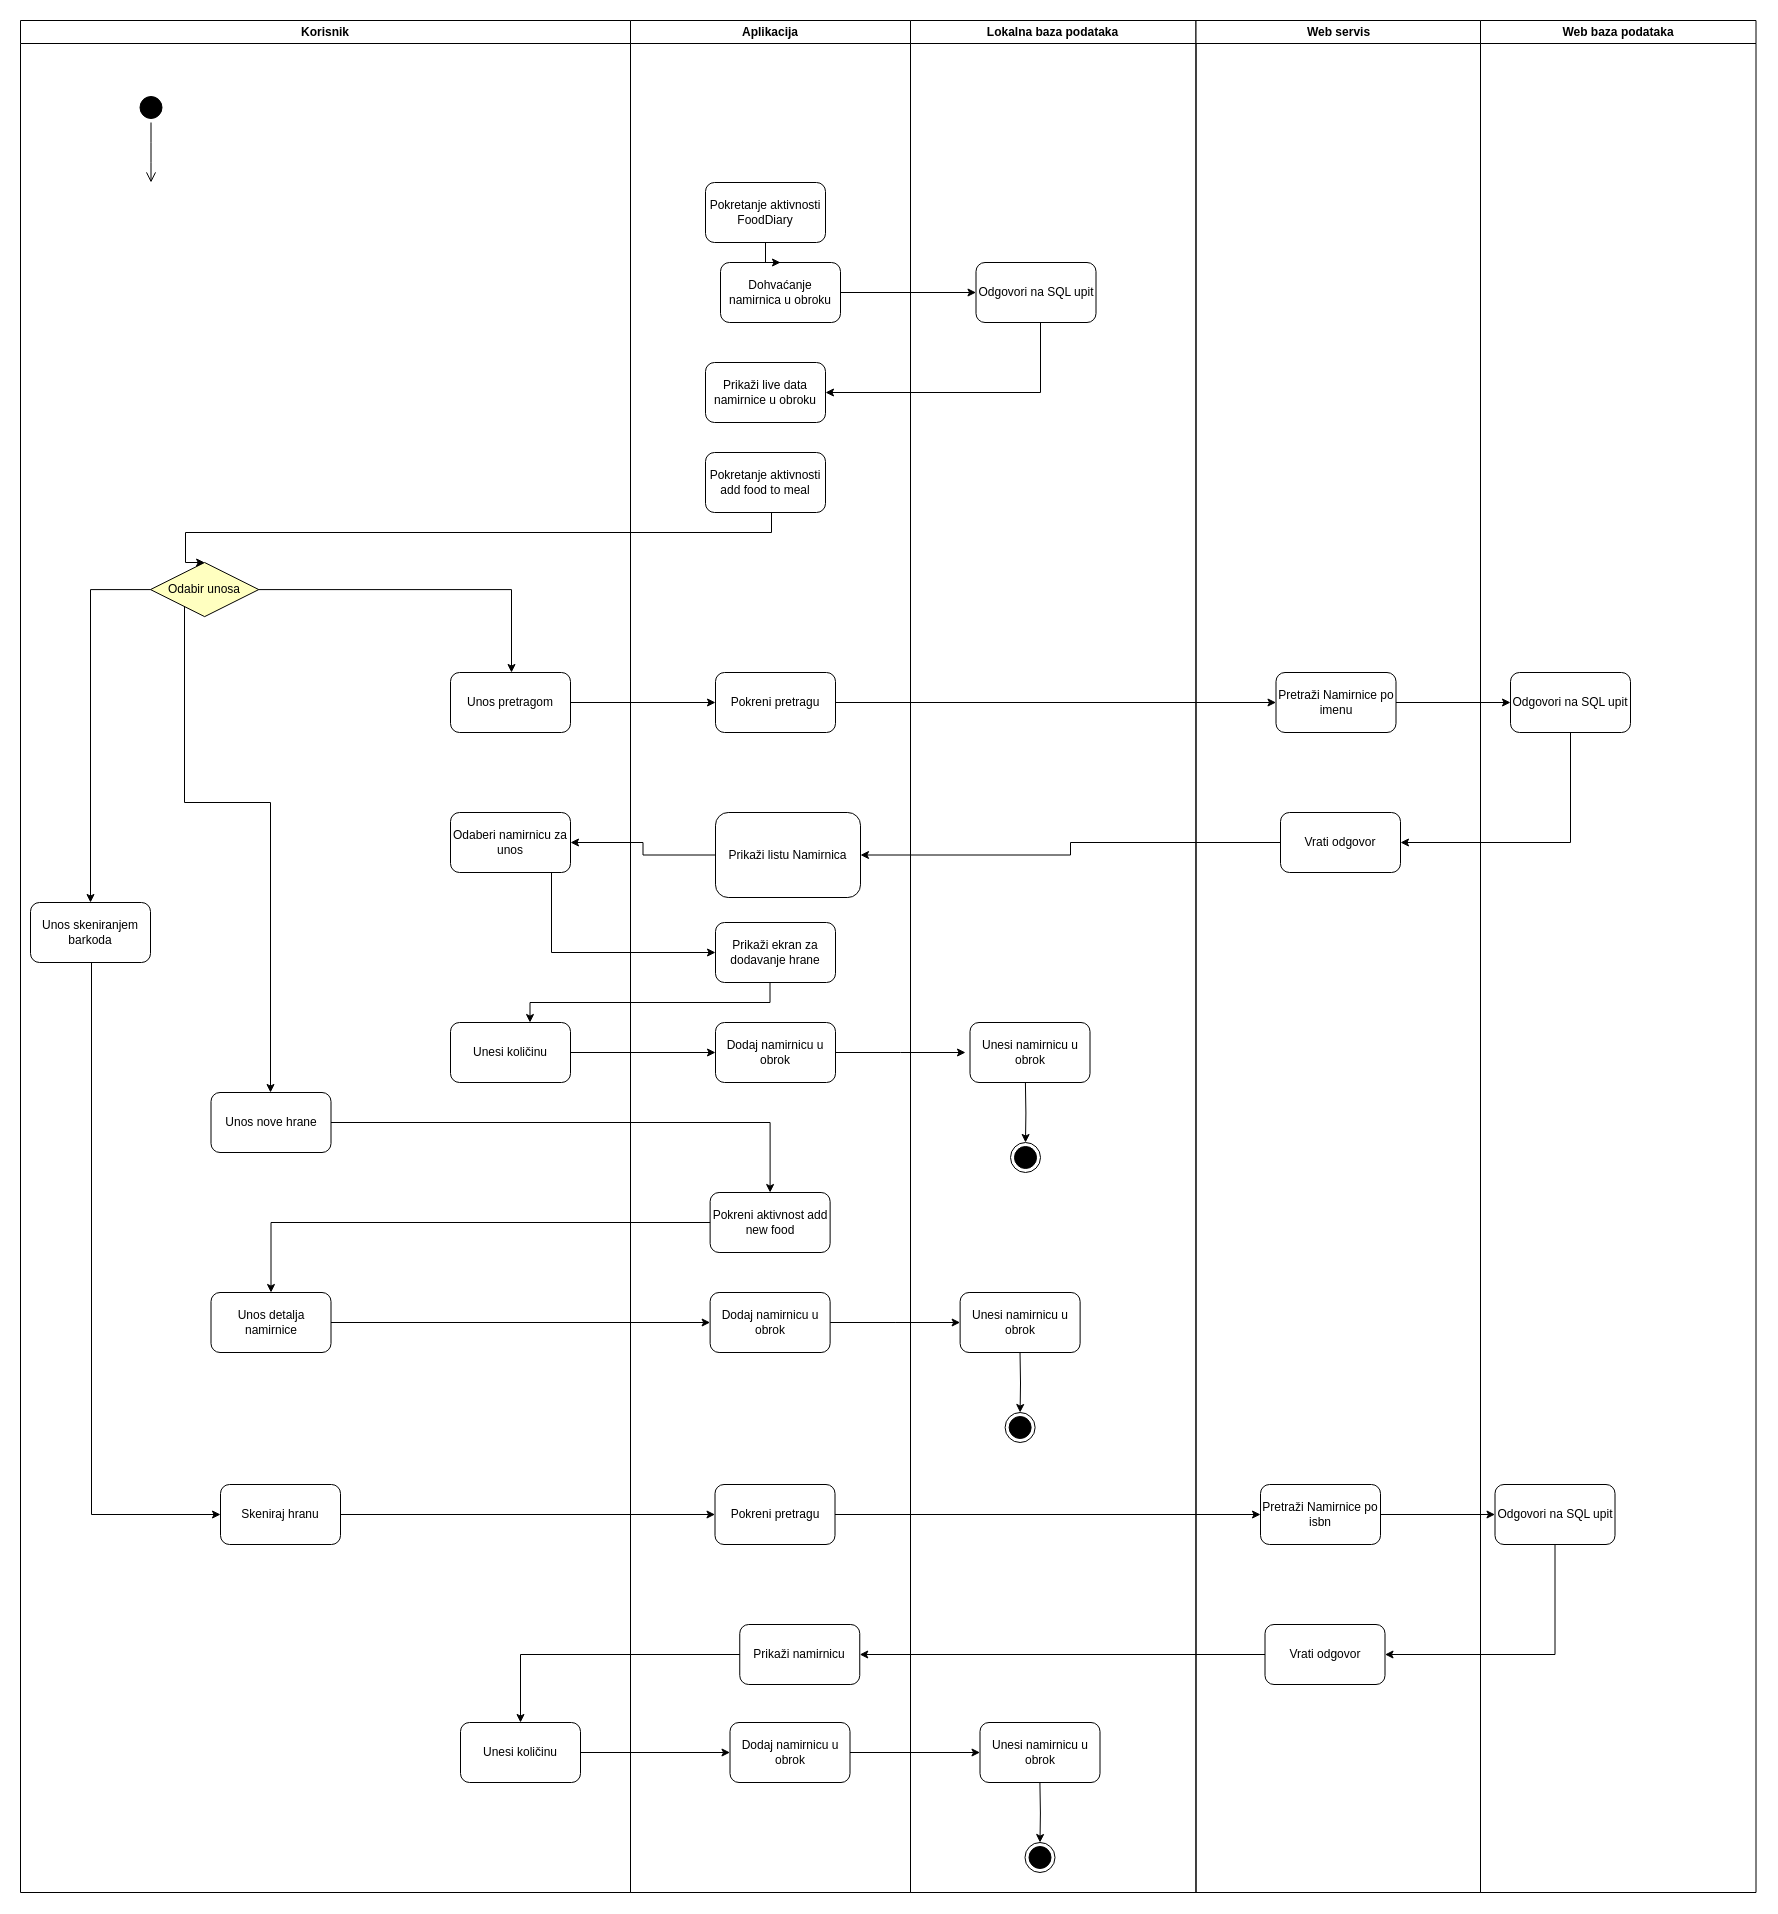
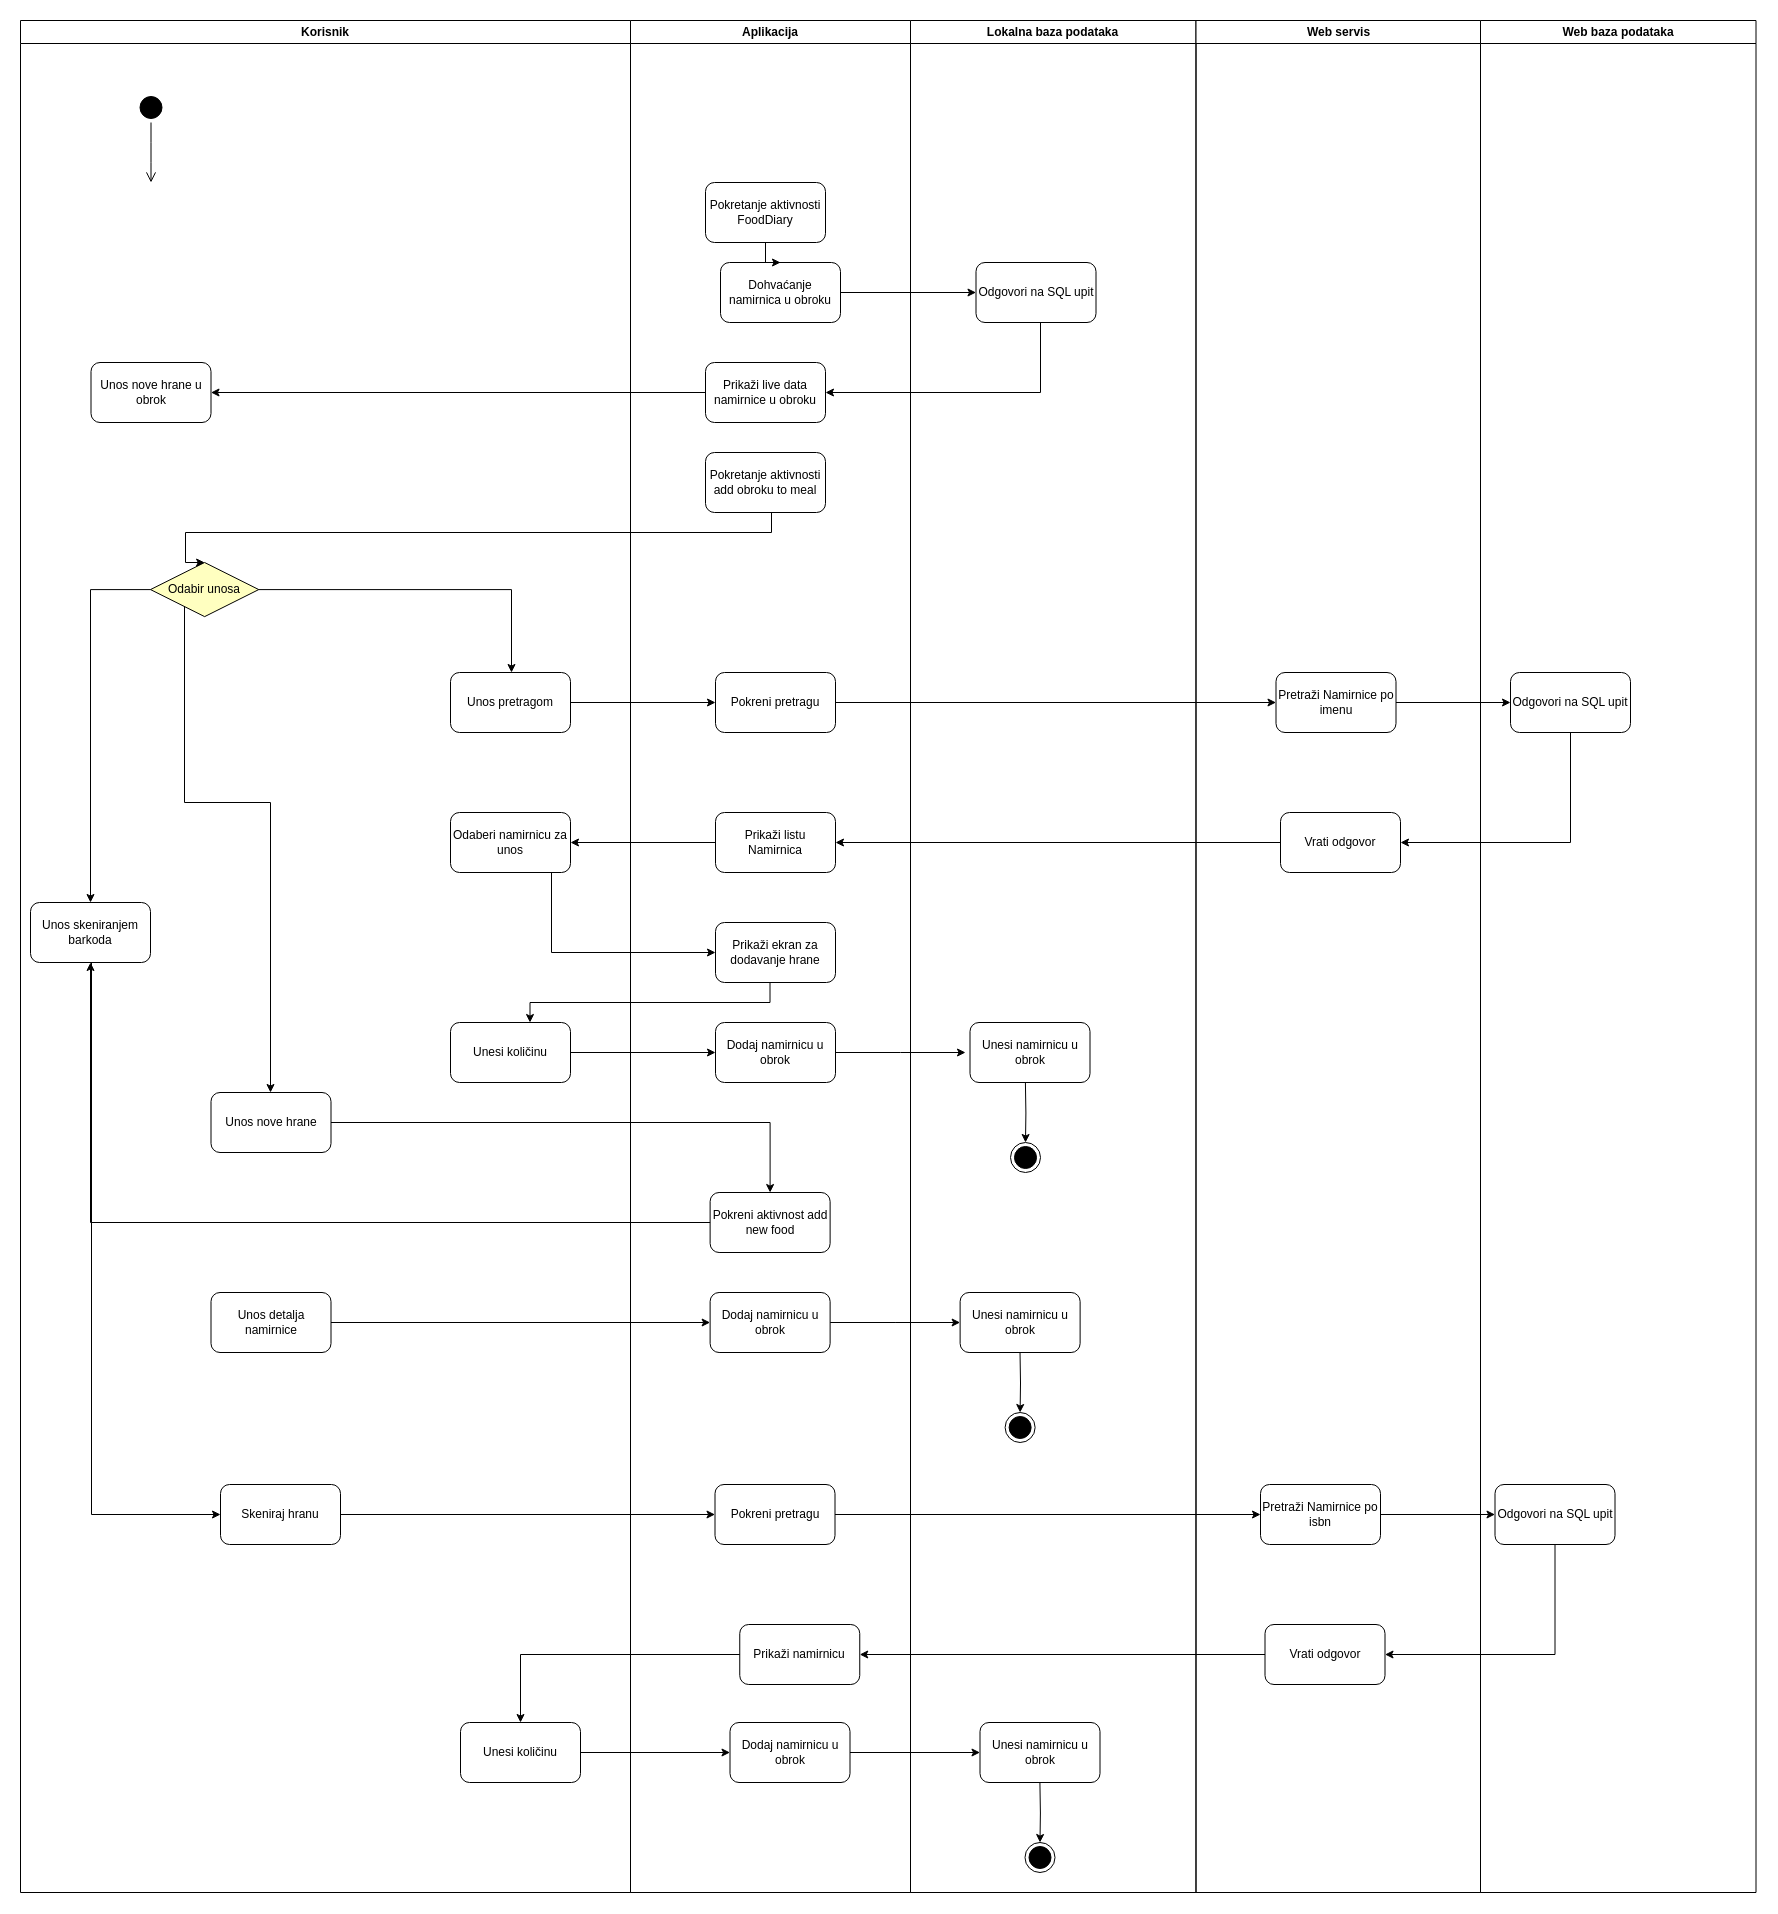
+ <mxCell id="5" value="Unos nove hrane u obrok" style="rounded=1;whiteSpace=wrap;html=1;" vertex="1" parent="2"><mxGeometry x="70.5" y="342" width="120" height="60" as="geometry" /></mxCell>
+ <mxCell id="59" style="edgeStyle=orthogonalEdgeStyle;rounded=0;orthogonalLoop=1;jettySize=auto;html=1;strokeColor=#000000;" edge="1" parent="1" source="30" target="5"><mxGeometry relative="1" as="geometry"><mxPoint x="520" y="392" as="targetPoint" /></mxGeometry></mxCell>
- <mxCell id="31" value="Pokretanje aktivnosti add food to meal" style="rounded=1;whiteSpace=wrap;html=1;" vertex="1" parent="25"><mxGeometry x="75" y="432" width="120" height="60" as="geometry" /></mxCell>
+ <mxCell id="31" value="Pokretanje aktivnosti add obroku to meal" style="rounded=1;whiteSpace=wrap;html=1;" vertex="1" parent="25"><mxGeometry x="75" y="432" width="120" height="60" as="geometry" /></mxCell>
- <mxCell id="32" value="Prikaži listu Namirnica" style="rounded=1;whiteSpace=wrap;html=1;" vertex="1" parent="25"><mxGeometry x="85" y="792" width="145" height="85" as="geometry" /></mxCell>
+ <mxCell id="32" value="Prikaži listu Namirnica" style="rounded=1;whiteSpace=wrap;html=1;" vertex="1" parent="25"><mxGeometry x="85" y="792" width="120" height="60" as="geometry" /></mxCell>
- <mxCell id="70" style="edgeStyle=orthogonalEdgeStyle;rounded=0;orthogonalLoop=1;jettySize=auto;html=1;strokeColor=#000000;" edge="1" parent="1" source="38" target="14"><mxGeometry relative="1" as="geometry"><mxPoint x="330.01" y="982" as="targetPoint" /></mxGeometry></mxCell>
+ <mxCell id="70" style="edgeStyle=orthogonalEdgeStyle;rounded=0;orthogonalLoop=1;jettySize=auto;html=1;strokeColor=#000000;" edge="1" parent="1" source="38" target="9"><mxGeometry relative="1" as="geometry"><mxPoint x="330.01" y="982" as="targetPoint" /></mxGeometry></mxCell>
